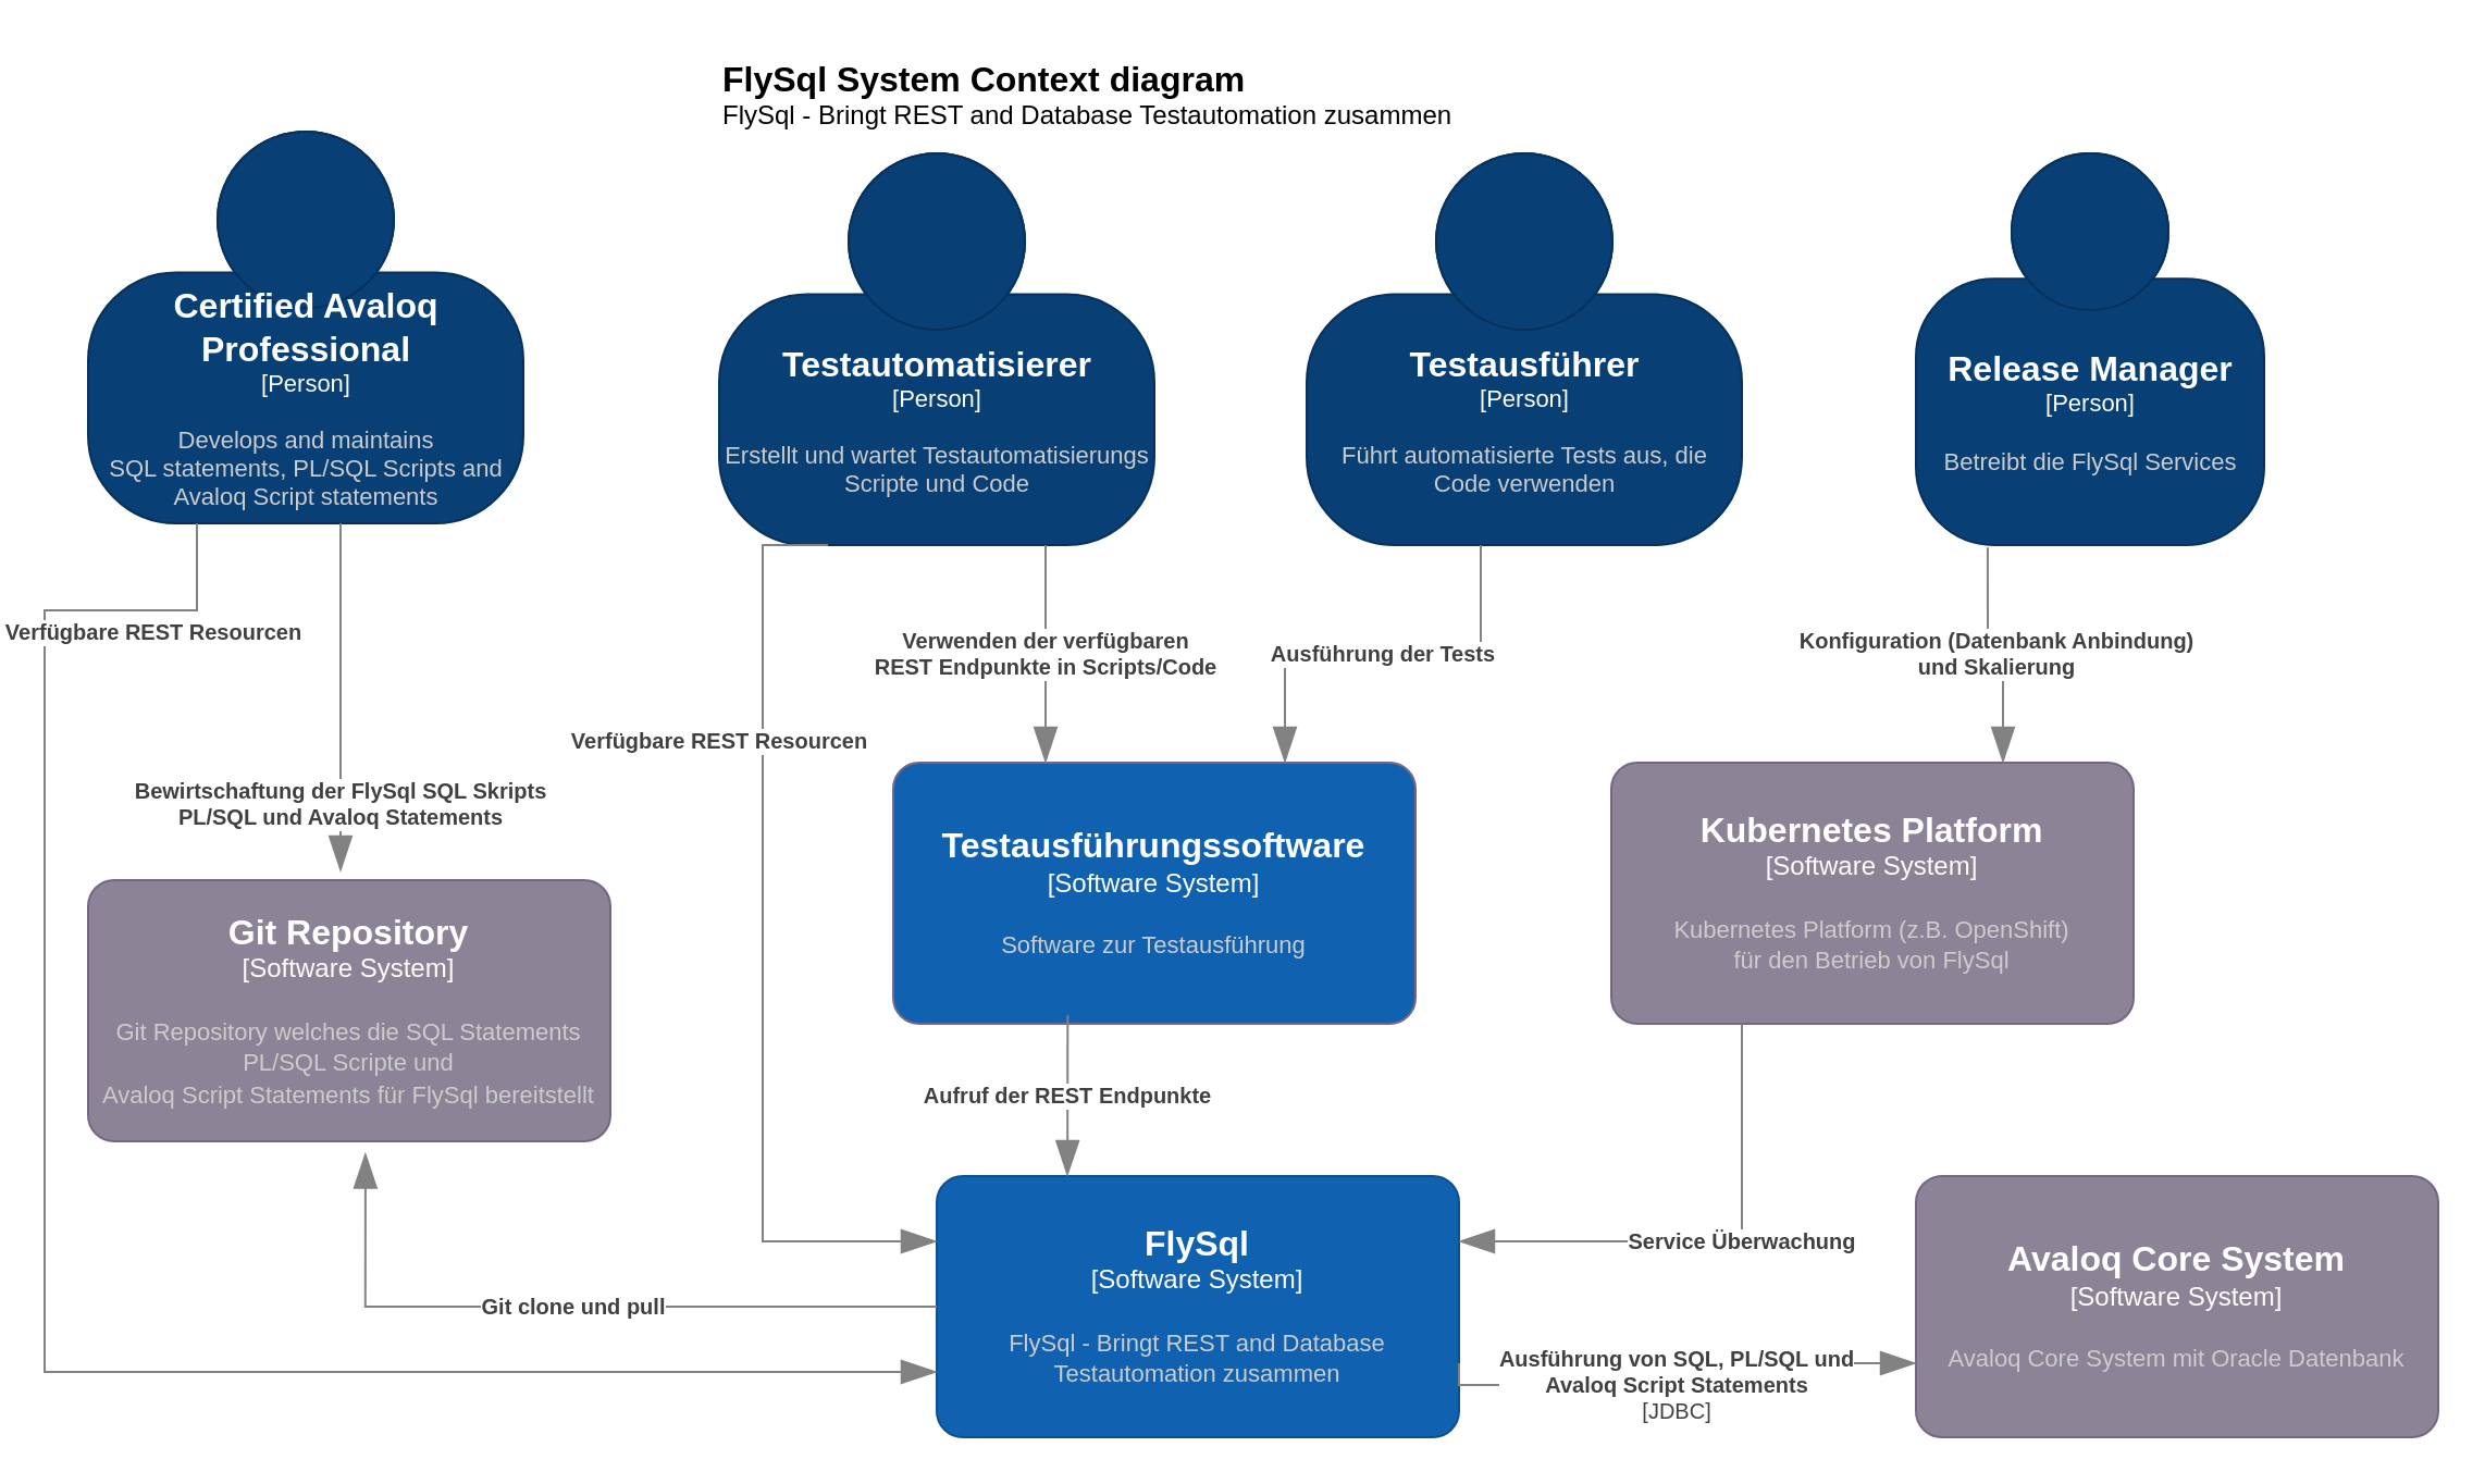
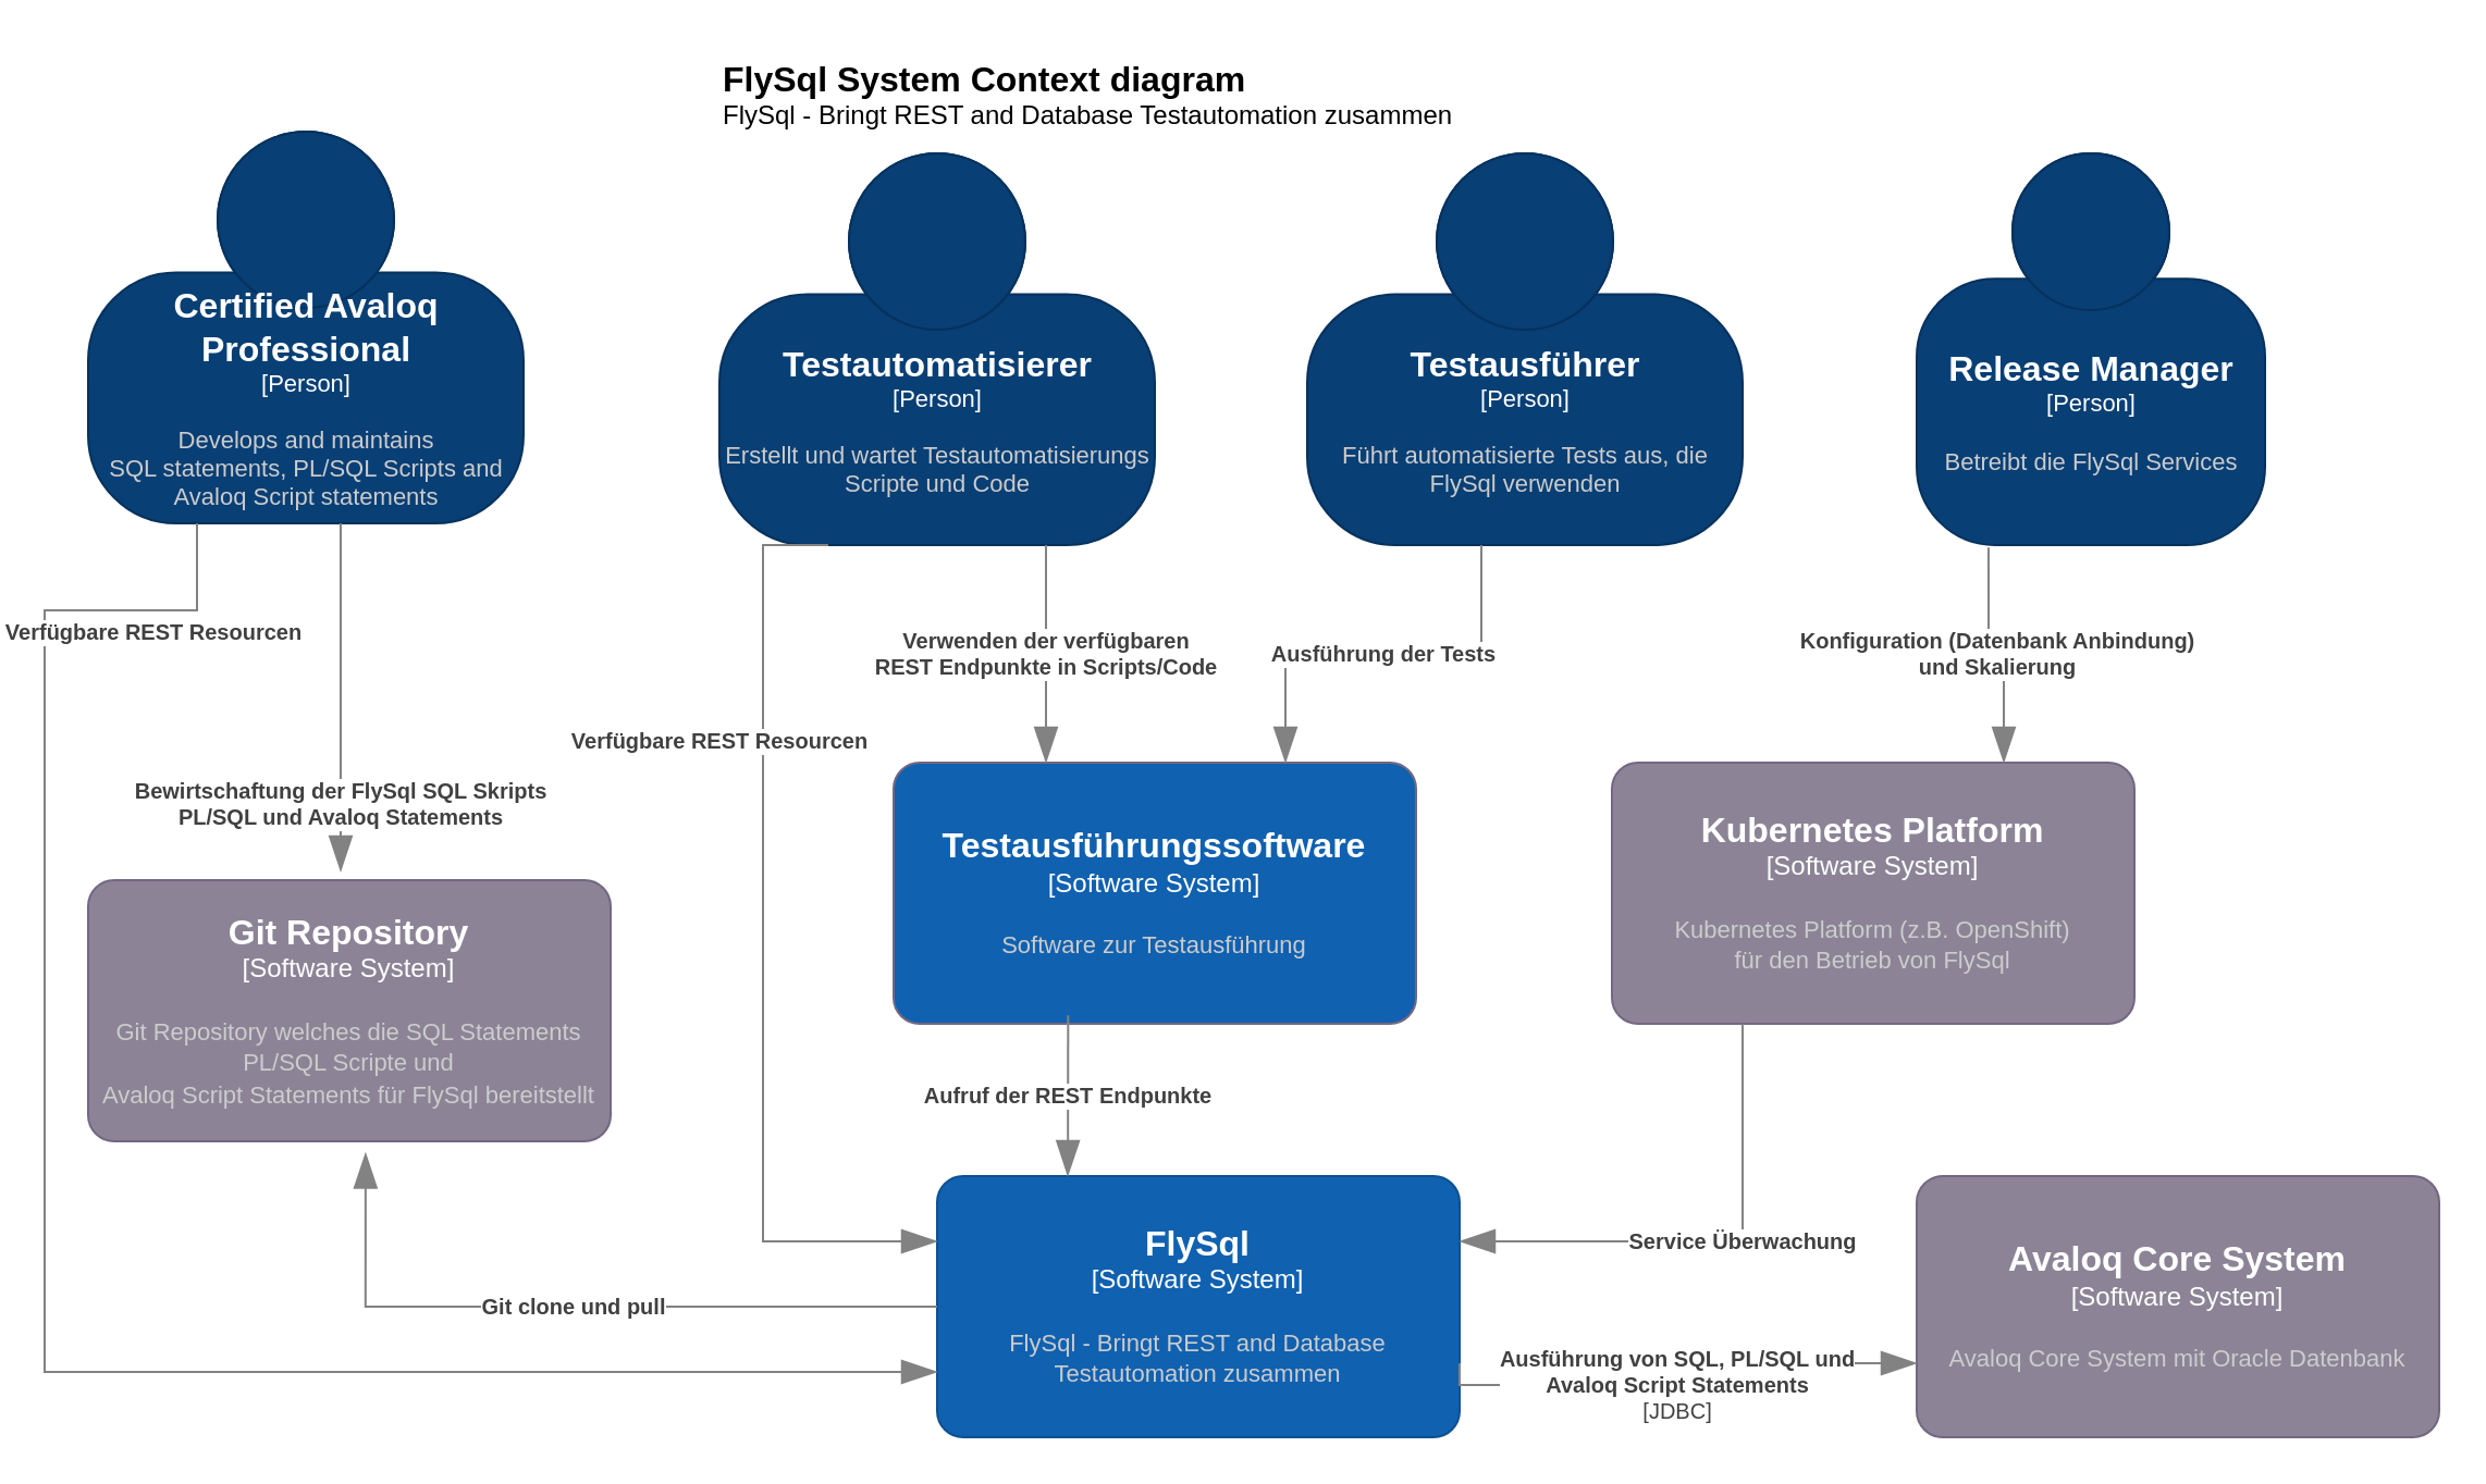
- <mxCell id="4" value="&lt;font style=&quot;font-size: 16px&quot;&gt;&lt;b&gt;Testausführer&lt;/b&gt;&lt;/font&gt;&lt;div&gt;[Person]&lt;/div&gt;&lt;br&gt;&lt;div&gt;&lt;font style=&quot;font-size: 11px&quot;&gt;&lt;font color=&quot;#cccccc&quot;&gt;Führt automatisierte Tests aus, die &#10;Code verwenden&lt;/font&gt;&lt;/div&gt;" style="html=1;fontSize=11;dashed=0;whitespace=wrap;fillColor=#083F75;strokeColor=#06315C;fontColor=#ffffff;shape=mxgraph.c4.person2;align=center;metaEdit=1;points=[[0.5,0,0],[1,0.5,0],[1,0.75,0],[0.75,1,0],[0.5,1,0],[0.25,1,0],[0,0.75,0],[0,0.5,0]];resizable=0;" parent="1" vertex="1"><mxGeometry x="600" y="70" width="200" height="180" as="geometry" /></mxCell>
+ <mxCell id="4" value="&lt;font style=&quot;font-size: 16px&quot;&gt;&lt;b&gt;Testausführer&lt;/b&gt;&lt;/font&gt;&lt;div&gt;[Person]&lt;/div&gt;&lt;br&gt;&lt;div&gt;&lt;font style=&quot;font-size: 11px&quot;&gt;&lt;font color=&quot;#cccccc&quot;&gt;Führt automatisierte Tests aus, die &#10;FlySql verwenden&lt;/font&gt;&lt;/div&gt;" style="html=1;fontSize=11;dashed=0;whitespace=wrap;fillColor=#083F75;strokeColor=#06315C;fontColor=#ffffff;shape=mxgraph.c4.person2;align=center;metaEdit=1;points=[[0.5,0,0],[1,0.5,0],[1,0.75,0],[0.75,1,0],[0.5,1,0],[0.25,1,0],[0,0.75,0],[0,0.5,0]];resizable=0;" parent="1" vertex="1"><mxGeometry x="600" y="70" width="200" height="180" as="geometry" /></mxCell>
